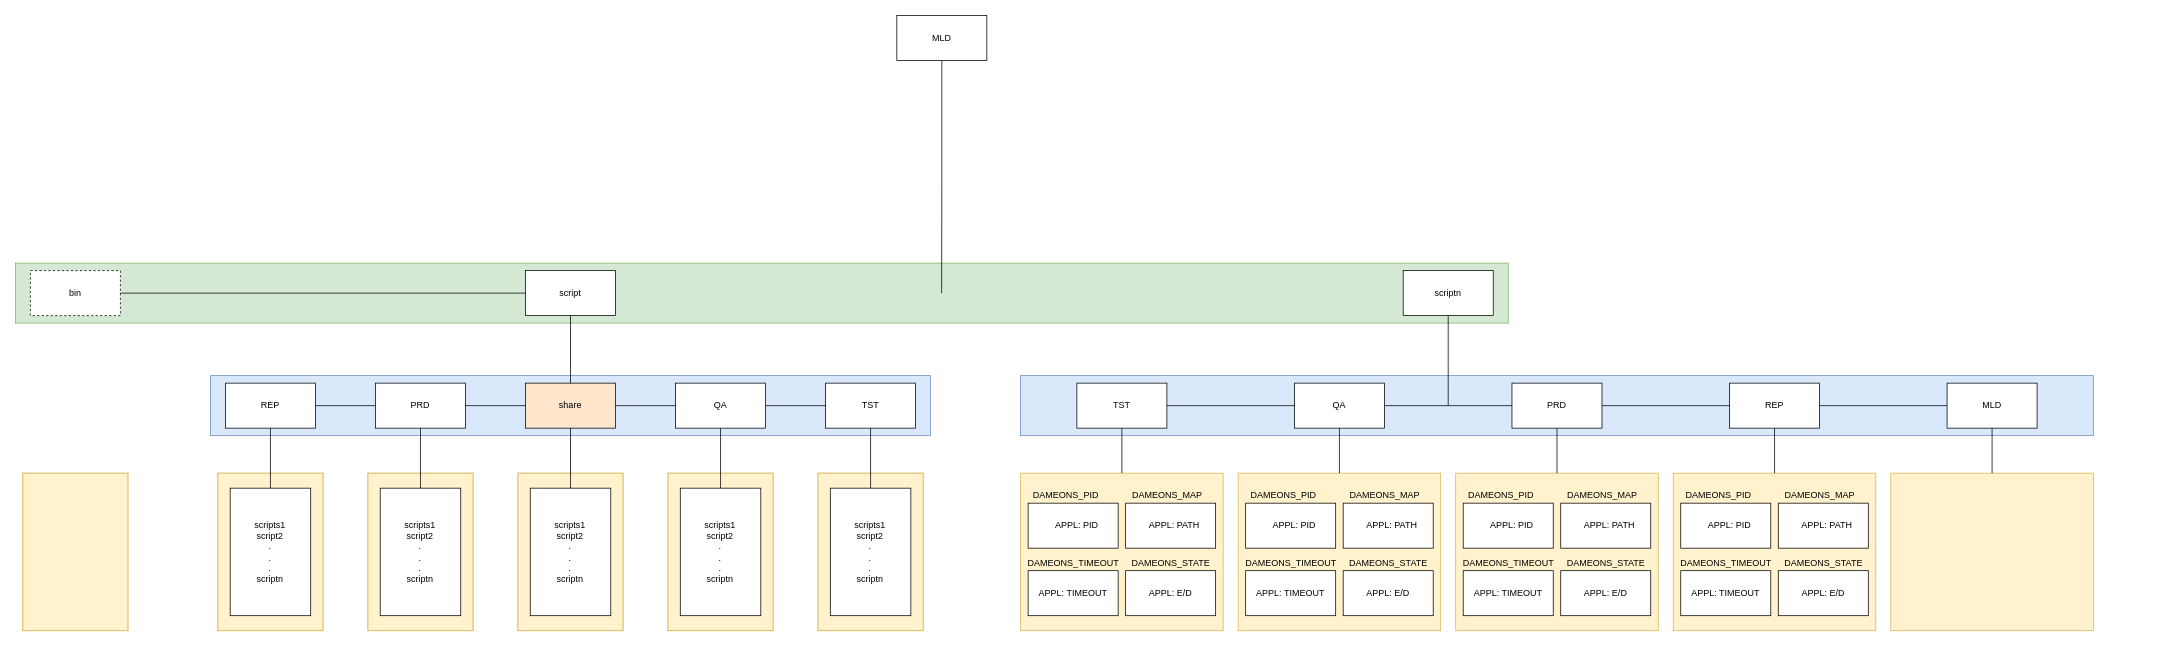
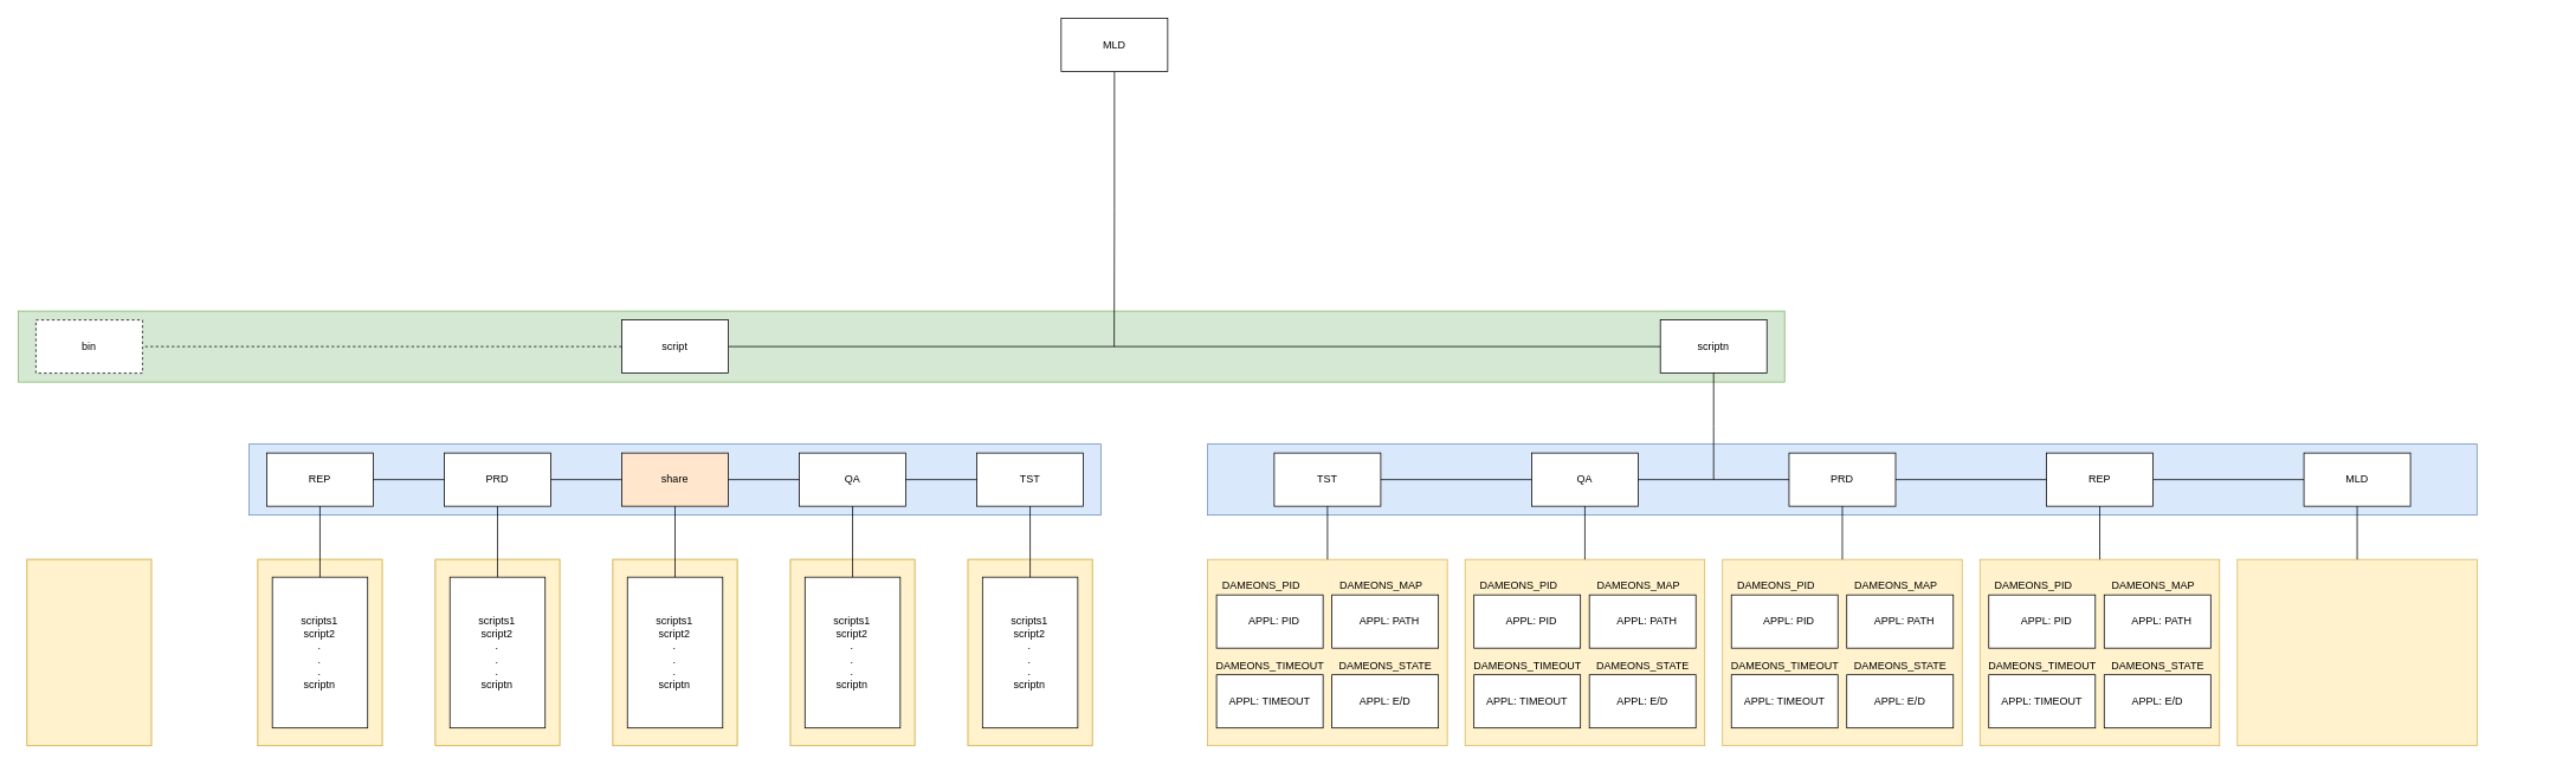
- <mxCell id="98" value="" style="edgeStyle=orthogonalEdgeStyle;rounded=0;orthogonalLoop=1;jettySize=auto;html=1;endArrow=none;endFill=0;" edge="1" parent="2" source="101" target="97"><mxGeometry relative="1" as="geometry" /></mxCell>
+ <mxCell id="98" value="" style="edgeStyle=orthogonalEdgeStyle;rounded=0;orthogonalLoop=1;jettySize=auto;html=1;endArrow=none;endFill=0;dashed=1;" edge="1" parent="2" source="101" target="97"><mxGeometry relative="1" as="geometry" /></mxCell>
+ <mxCell id="99" value="" style="edgeStyle=orthogonalEdgeStyle;rounded=0;orthogonalLoop=1;jettySize=auto;html=1;endArrow=none;endFill=0;" edge="1" parent="2" source="92" target="101"><mxGeometry relative="1" as="geometry" /></mxCell>
- <mxCell id="113" value="" style="edgeStyle=orthogonalEdgeStyle;rounded=0;orthogonalLoop=1;jettySize=auto;html=1;endArrow=none;endFill=0;" edge="1" parent="100" source="101" target="104"><mxGeometry relative="1" as="geometry" /></mxCell>
